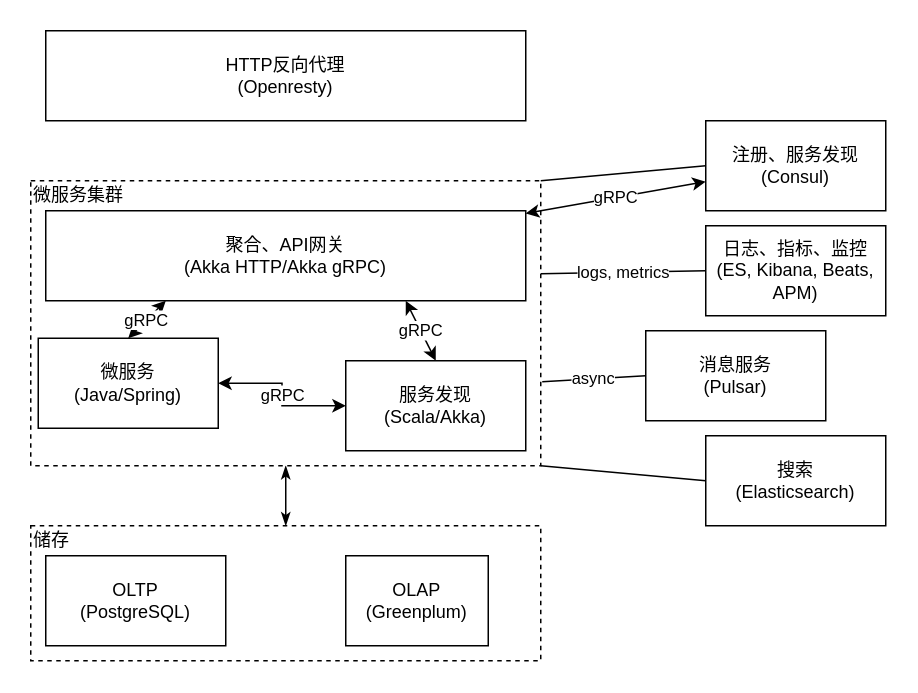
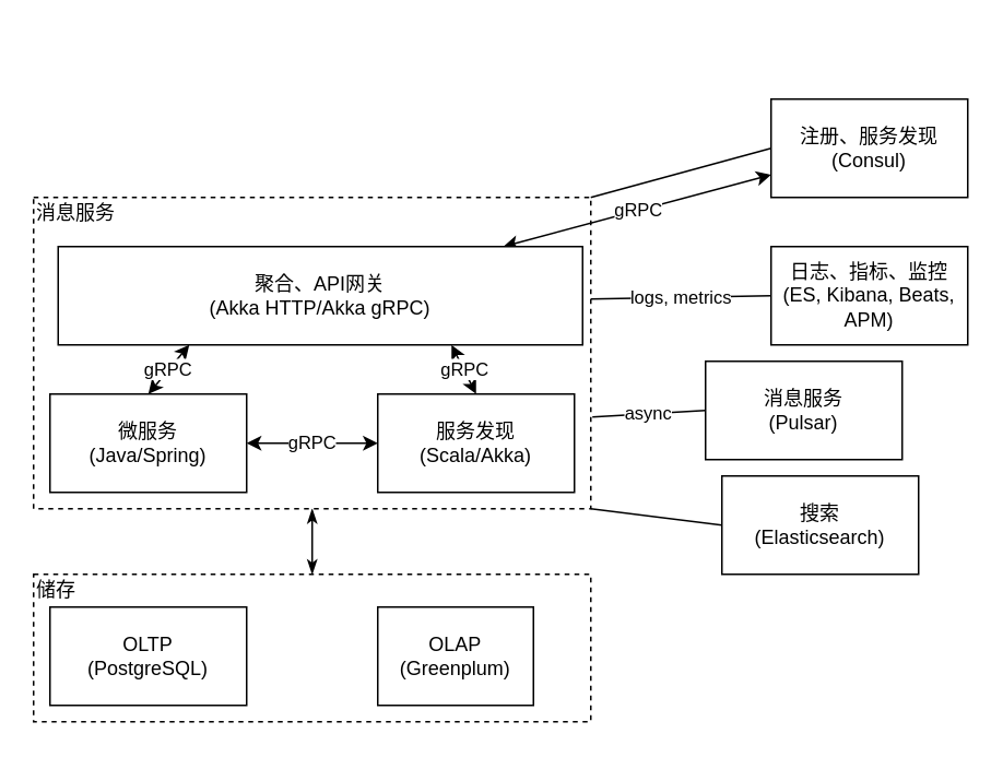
- <mxCell id="18" value="HTTP反向代理&lt;br&gt;(Openresty)" style="rounded=0;whiteSpace=wrap;html=1;" vertex="1" parent="1"><mxGeometry x="30" y="20" width="320" height="60" as="geometry" /></mxCell>
- <mxCell id="22" value="注册、服务发现&lt;br&gt;(Consul)" style="rounded=0;whiteSpace=wrap;html=1;" vertex="1" parent="1"><mxGeometry x="470" y="80" width="120" height="60" as="geometry" /></mxCell>
+ <mxCell id="22" value="注册、服务发现&lt;br&gt;(Consul)" style="rounded=0;whiteSpace=wrap;html=1;" vertex="1" parent="1"><mxGeometry x="470" y="60" width="120" height="60" as="geometry" /></mxCell>
- <mxCell id="23" value="微服务集群" style="text;html=1;strokeColor=none;fillColor=none;align=left;verticalAlign=middle;whiteSpace=wrap;rounded=0;" vertex="1" parent="1"><mxGeometry x="20" y="120" width="70" height="20" as="geometry" /></mxCell>
+ <mxCell id="23" value="消息服务" style="text;html=1;strokeColor=none;fillColor=none;align=left;verticalAlign=middle;whiteSpace=wrap;rounded=0;" vertex="1" parent="1"><mxGeometry x="20" y="120" width="70" height="20" as="geometry" /></mxCell>
- <mxCell id="9" value="聚合、API网关&lt;br&gt;(Akka HTTP/Akka gRPC)" style="rounded=0;whiteSpace=wrap;html=1;" parent="1" vertex="1"><mxGeometry x="30" y="140" width="320" height="60" as="geometry" /></mxCell>
+ <mxCell id="9" value="聚合、API网关&lt;br&gt;(Akka HTTP/Akka gRPC)" style="rounded=0;whiteSpace=wrap;html=1;" parent="1" vertex="1"><mxGeometry x="35" y="150" width="320" height="60" as="geometry" /></mxCell>
- <mxCell id="11" value="微服务&lt;br&gt;(Java/Spring)" style="rounded=0;whiteSpace=wrap;html=1;" parent="1" vertex="1"><mxGeometry x="25" y="225" width="120" height="60" as="geometry" /></mxCell>
+ <mxCell id="11" value="微服务&lt;br&gt;(Java/Spring)" style="rounded=0;whiteSpace=wrap;html=1;" parent="1" vertex="1"><mxGeometry x="30" y="240" width="120" height="60" as="geometry" /></mxCell>
- <mxCell id="15" value="搜索&lt;br&gt;(Elasticsearch)" style="rounded=0;whiteSpace=wrap;html=1;" vertex="1" parent="1"><mxGeometry x="470" y="290" width="120" height="60" as="geometry" /></mxCell>
+ <mxCell id="15" value="搜索&lt;br&gt;(Elasticsearch)" style="rounded=0;whiteSpace=wrap;html=1;" vertex="1" parent="1"><mxGeometry x="440" y="290" width="120" height="60" as="geometry" /></mxCell>
